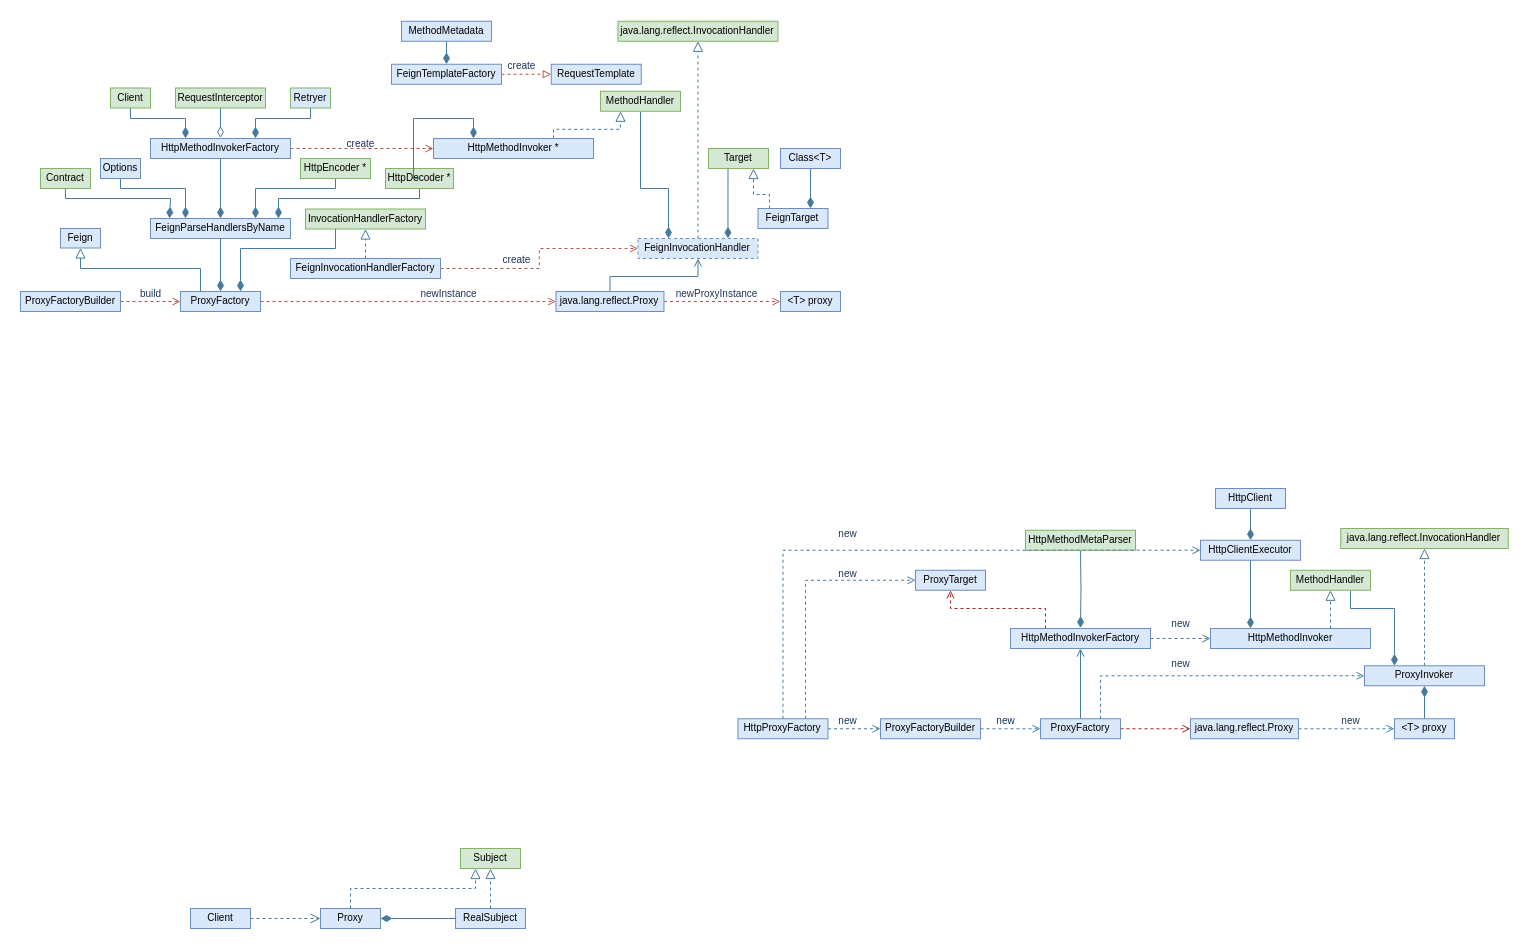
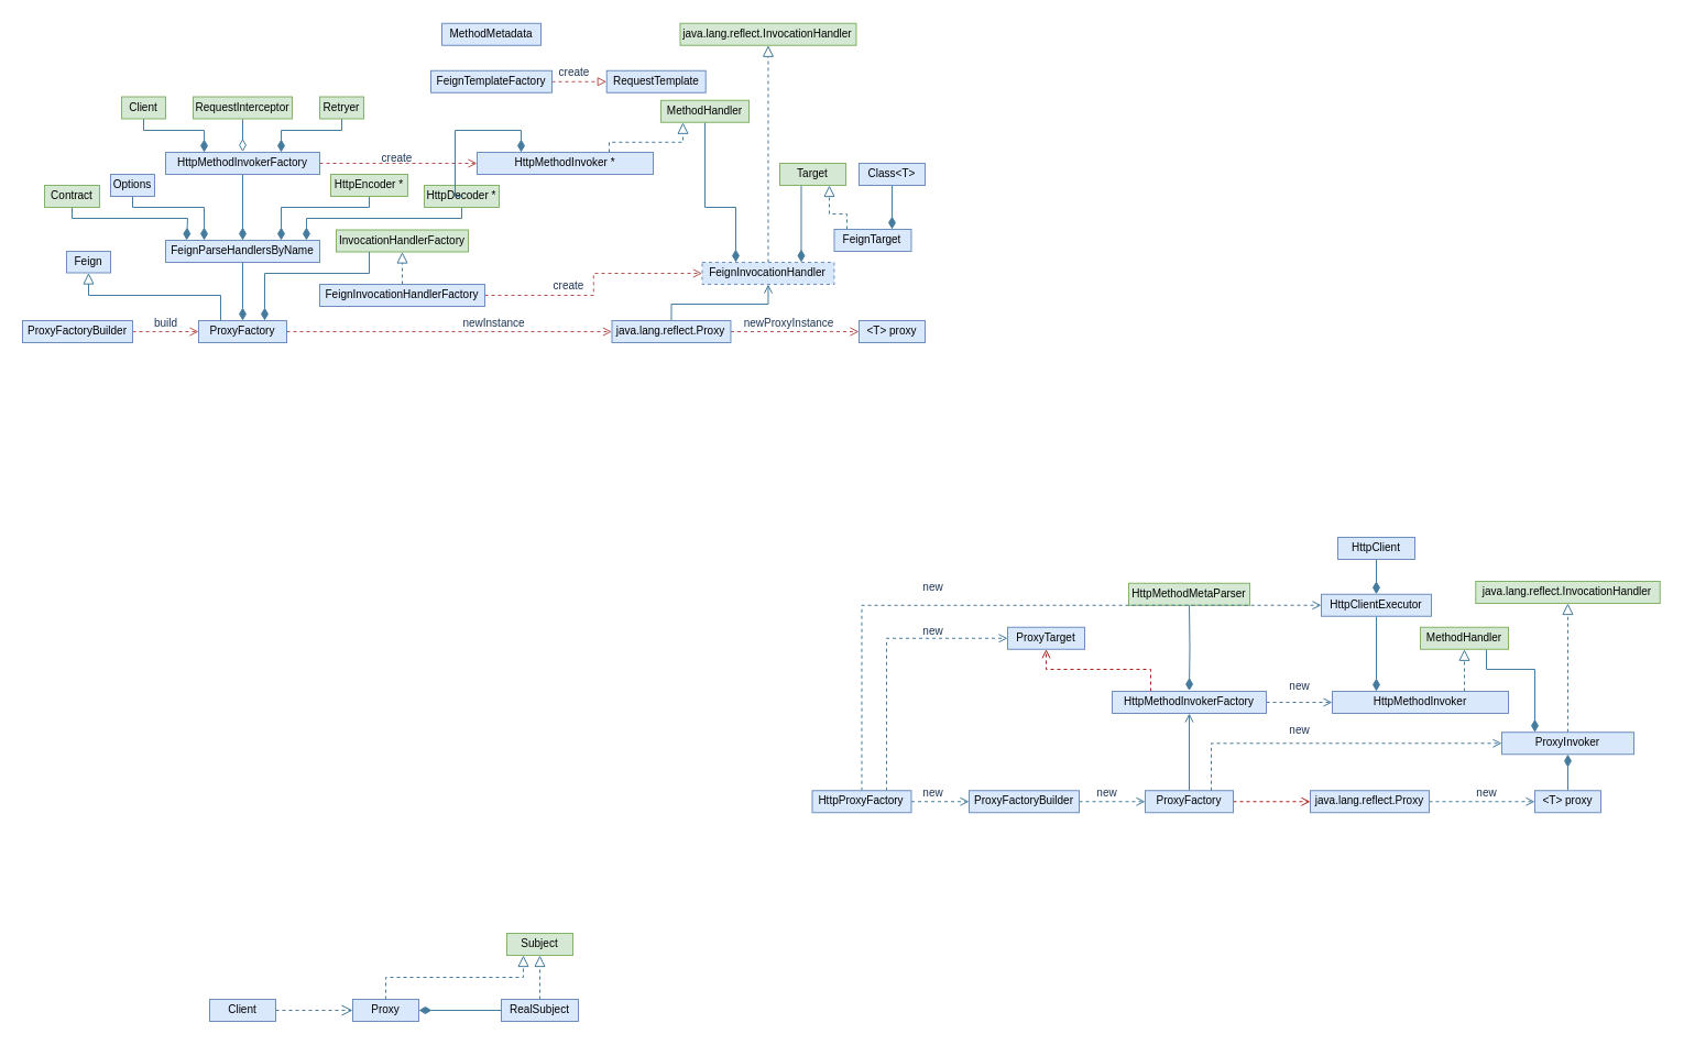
- <mxCell id="63" style="edgeStyle=orthogonalEdgeStyle;rounded=0;orthogonalLoop=1;jettySize=auto;html=1;exitX=0.5;exitY=0;exitDx=0;exitDy=0;entryX=0.5;entryY=1;entryDx=0;entryDy=0;endArrow=none;strokeColor=#457B9D;startArrow=diamondThin;startFill=1;endFill=0;startSize=9;" parent="1" source="65" target="66" edge="1"><mxGeometry relative="1" as="geometry" /></mxCell>
- <mxCell id="29" value="&lt;p style=&quot;margin: 4px 0px 0px;&quot;&gt;Retryer&lt;br&gt;&lt;/p&gt;" style="verticalAlign=middle;align=center;overflow=fill;fontSize=10;fontFamily=Helvetica;html=1;strokeColor=#82b366;fillColor=#dae8fc;fontStyle=0;" parent="1" vertex="1"><mxGeometry x="290" y="87.5" width="40" height="20" as="geometry" /></mxCell>
+ <mxCell id="29" value="&lt;p style=&quot;margin: 4px 0px 0px;&quot;&gt;Retryer&lt;br&gt;&lt;/p&gt;" style="verticalAlign=middle;align=center;overflow=fill;fontSize=10;fontFamily=Helvetica;html=1;strokeColor=#82b366;fillColor=#d5e8d4;fontStyle=0" parent="1" vertex="1"><mxGeometry x="290" y="87.5" width="40" height="20" as="geometry" /></mxCell>
